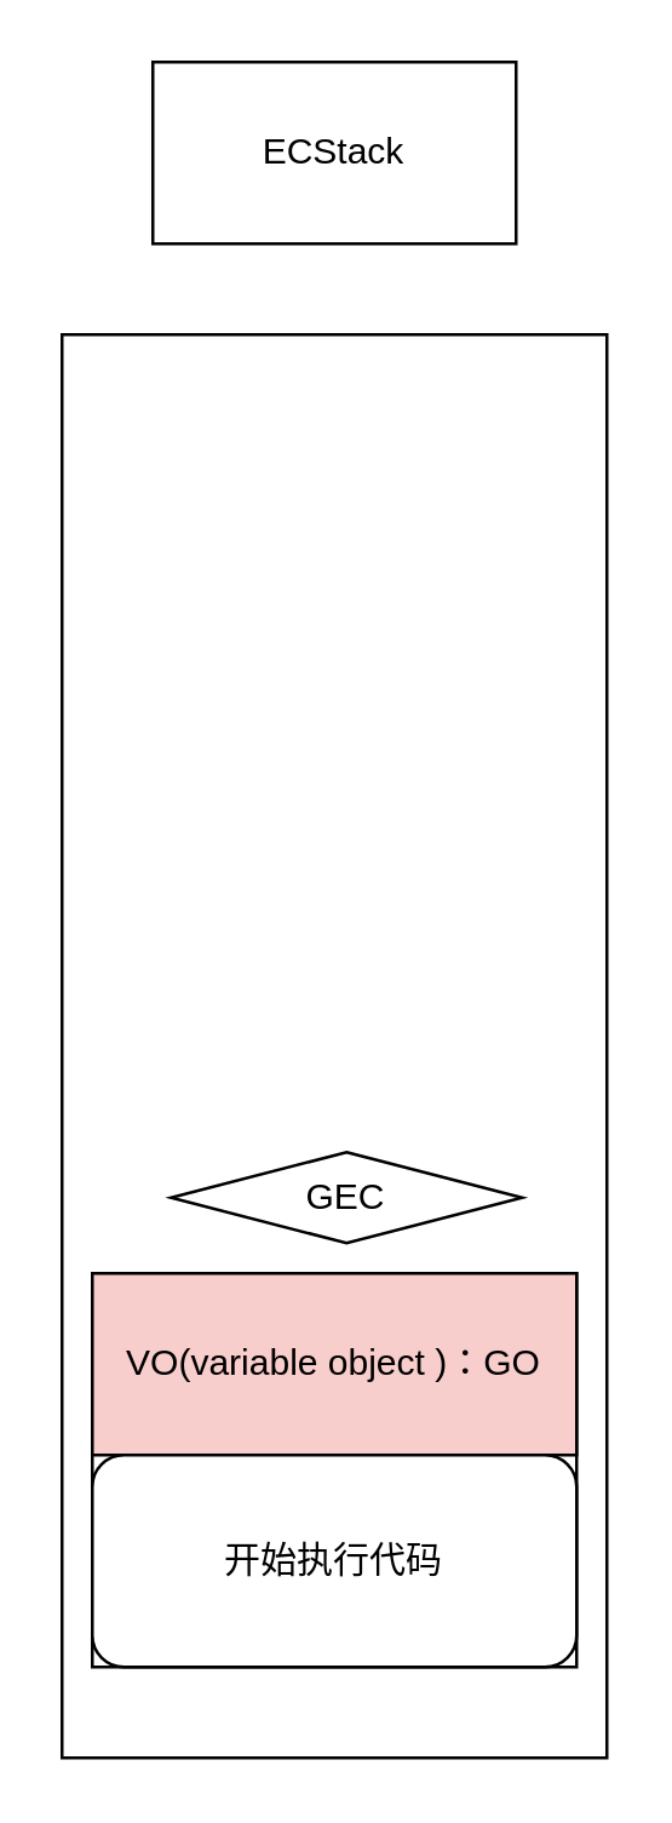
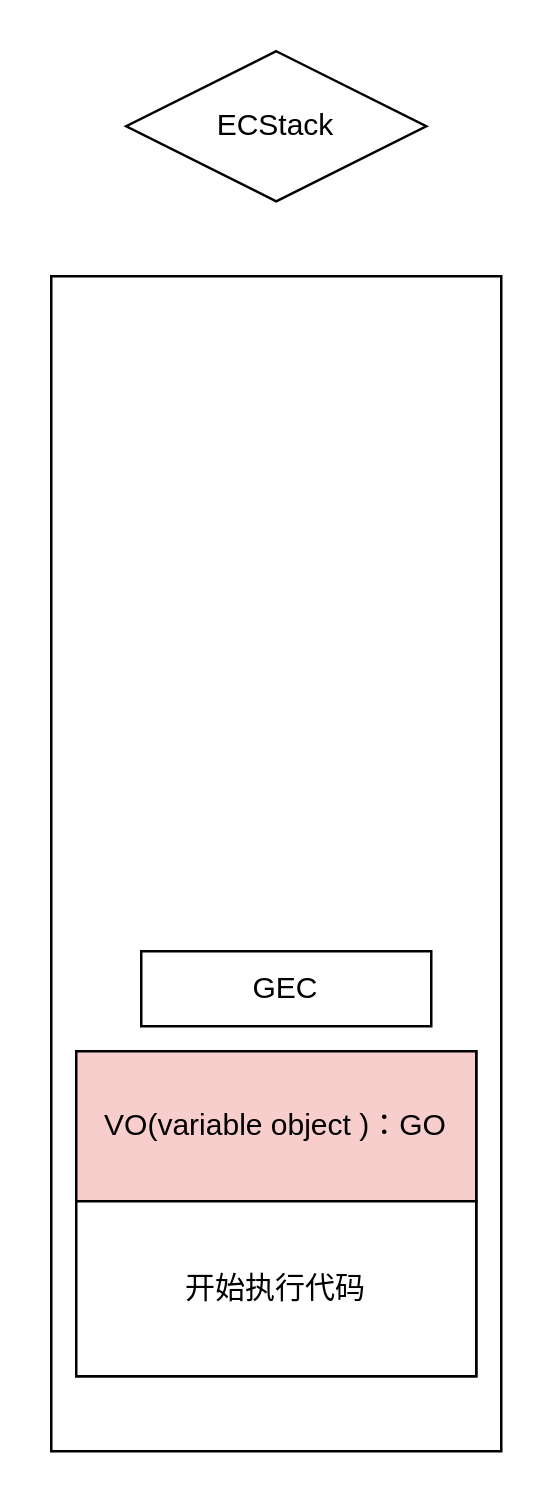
- <mxCell id="2" value="ECStack" style="rounded=0;whiteSpace=wrap;html=1;" vertex="1" parent="1"><mxGeometry x="50" y="20" width="120" height="60" as="geometry" /></mxCell>
+ <mxCell id="2" value="ECStack" style="rhombus;whiteSpace=wrap;html=1;" vertex="1" parent="1"><mxGeometry x="50" y="20" width="120" height="60" as="geometry" /></mxCell>
- <mxCell id="5" value="GEC" style="rhombus;whiteSpace=wrap;html=1;" vertex="1" parent="1"><mxGeometry x="56" y="380" width="116" height="30" as="geometry" /></mxCell>
+ <mxCell id="5" value="GEC" style="rounded=0;whiteSpace=wrap;html=1;" vertex="1" parent="1"><mxGeometry x="56" y="380" width="116" height="30" as="geometry" /></mxCell>
- <mxCell id="7" value="开始执行代码" style="whiteSpace=wrap;html=1;rounded=1;" vertex="1" parent="1"><mxGeometry x="30" y="480" width="160" height="70" as="geometry" /></mxCell>
+ <mxCell id="7" value="开始执行代码" style="rounded=0;whiteSpace=wrap;html=1;" vertex="1" parent="1"><mxGeometry x="30" y="480" width="160" height="70" as="geometry" /></mxCell>
